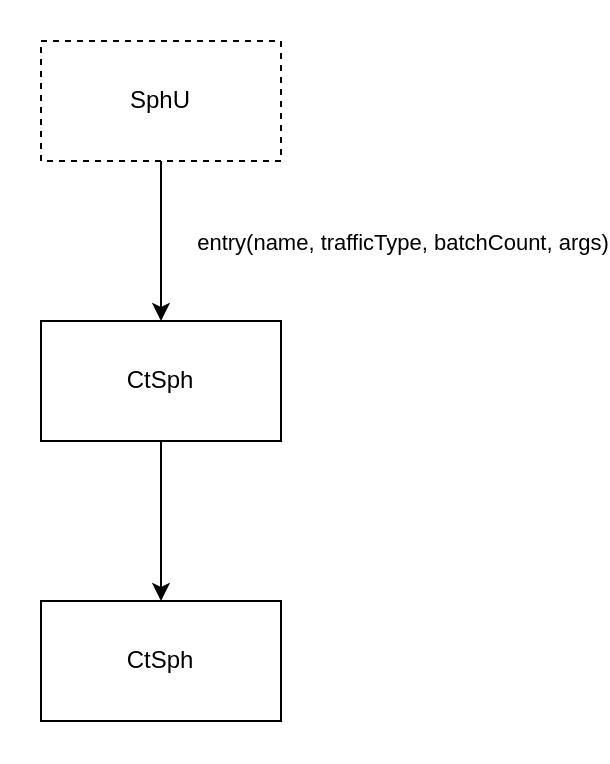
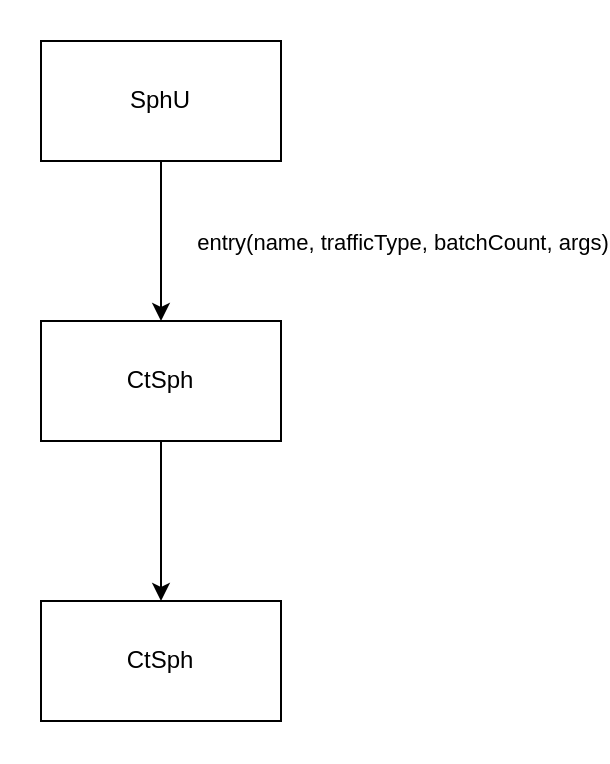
- <mxCell id="4" value="SphU" style="rounded=0;whiteSpace=wrap;html=1;dashed=1;" parent="1" vertex="1"><mxGeometry x="20" y="20" width="120" height="60" as="geometry" /></mxCell>
+ <mxCell id="4" value="SphU" style="rounded=0;whiteSpace=wrap;html=1;" parent="1" vertex="1"><mxGeometry x="20" y="20" width="120" height="60" as="geometry" /></mxCell>
